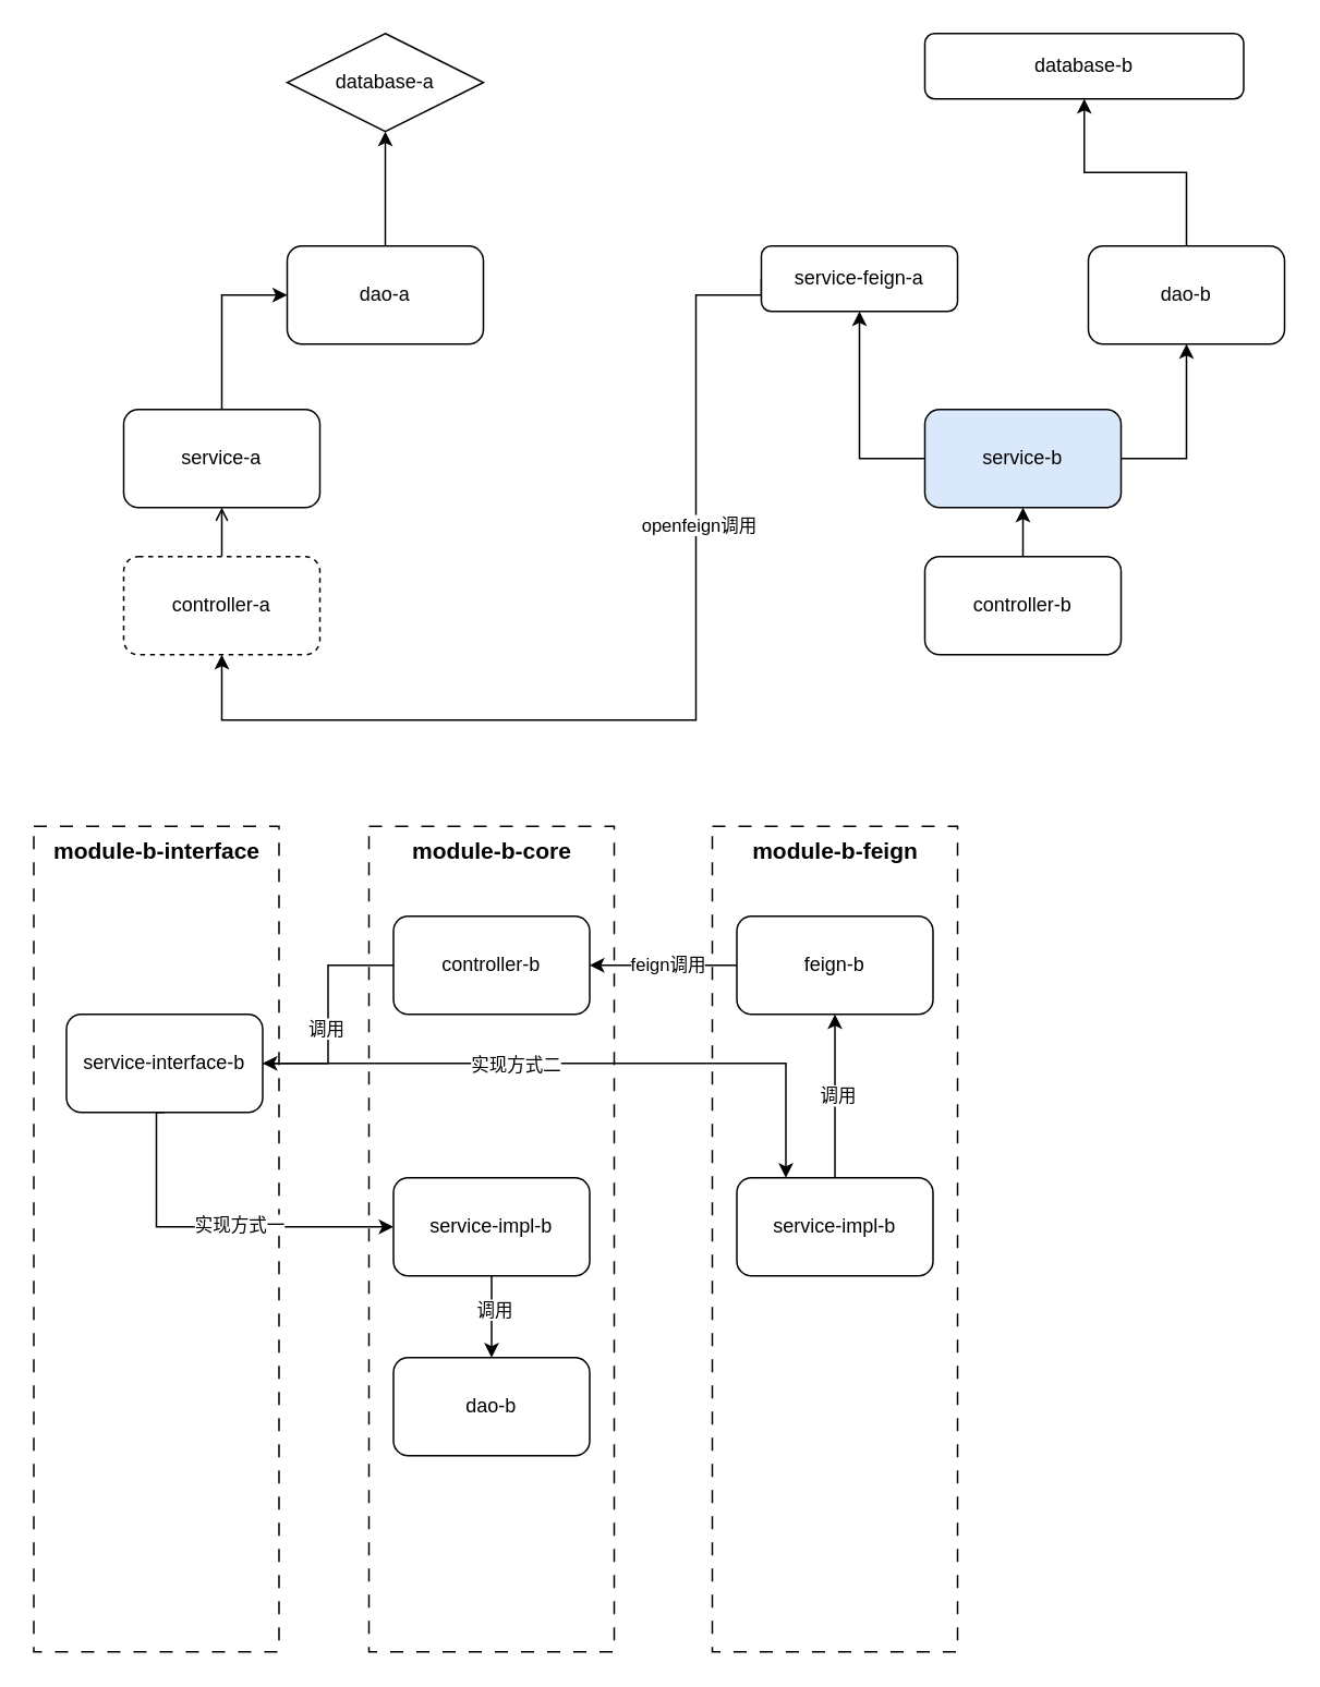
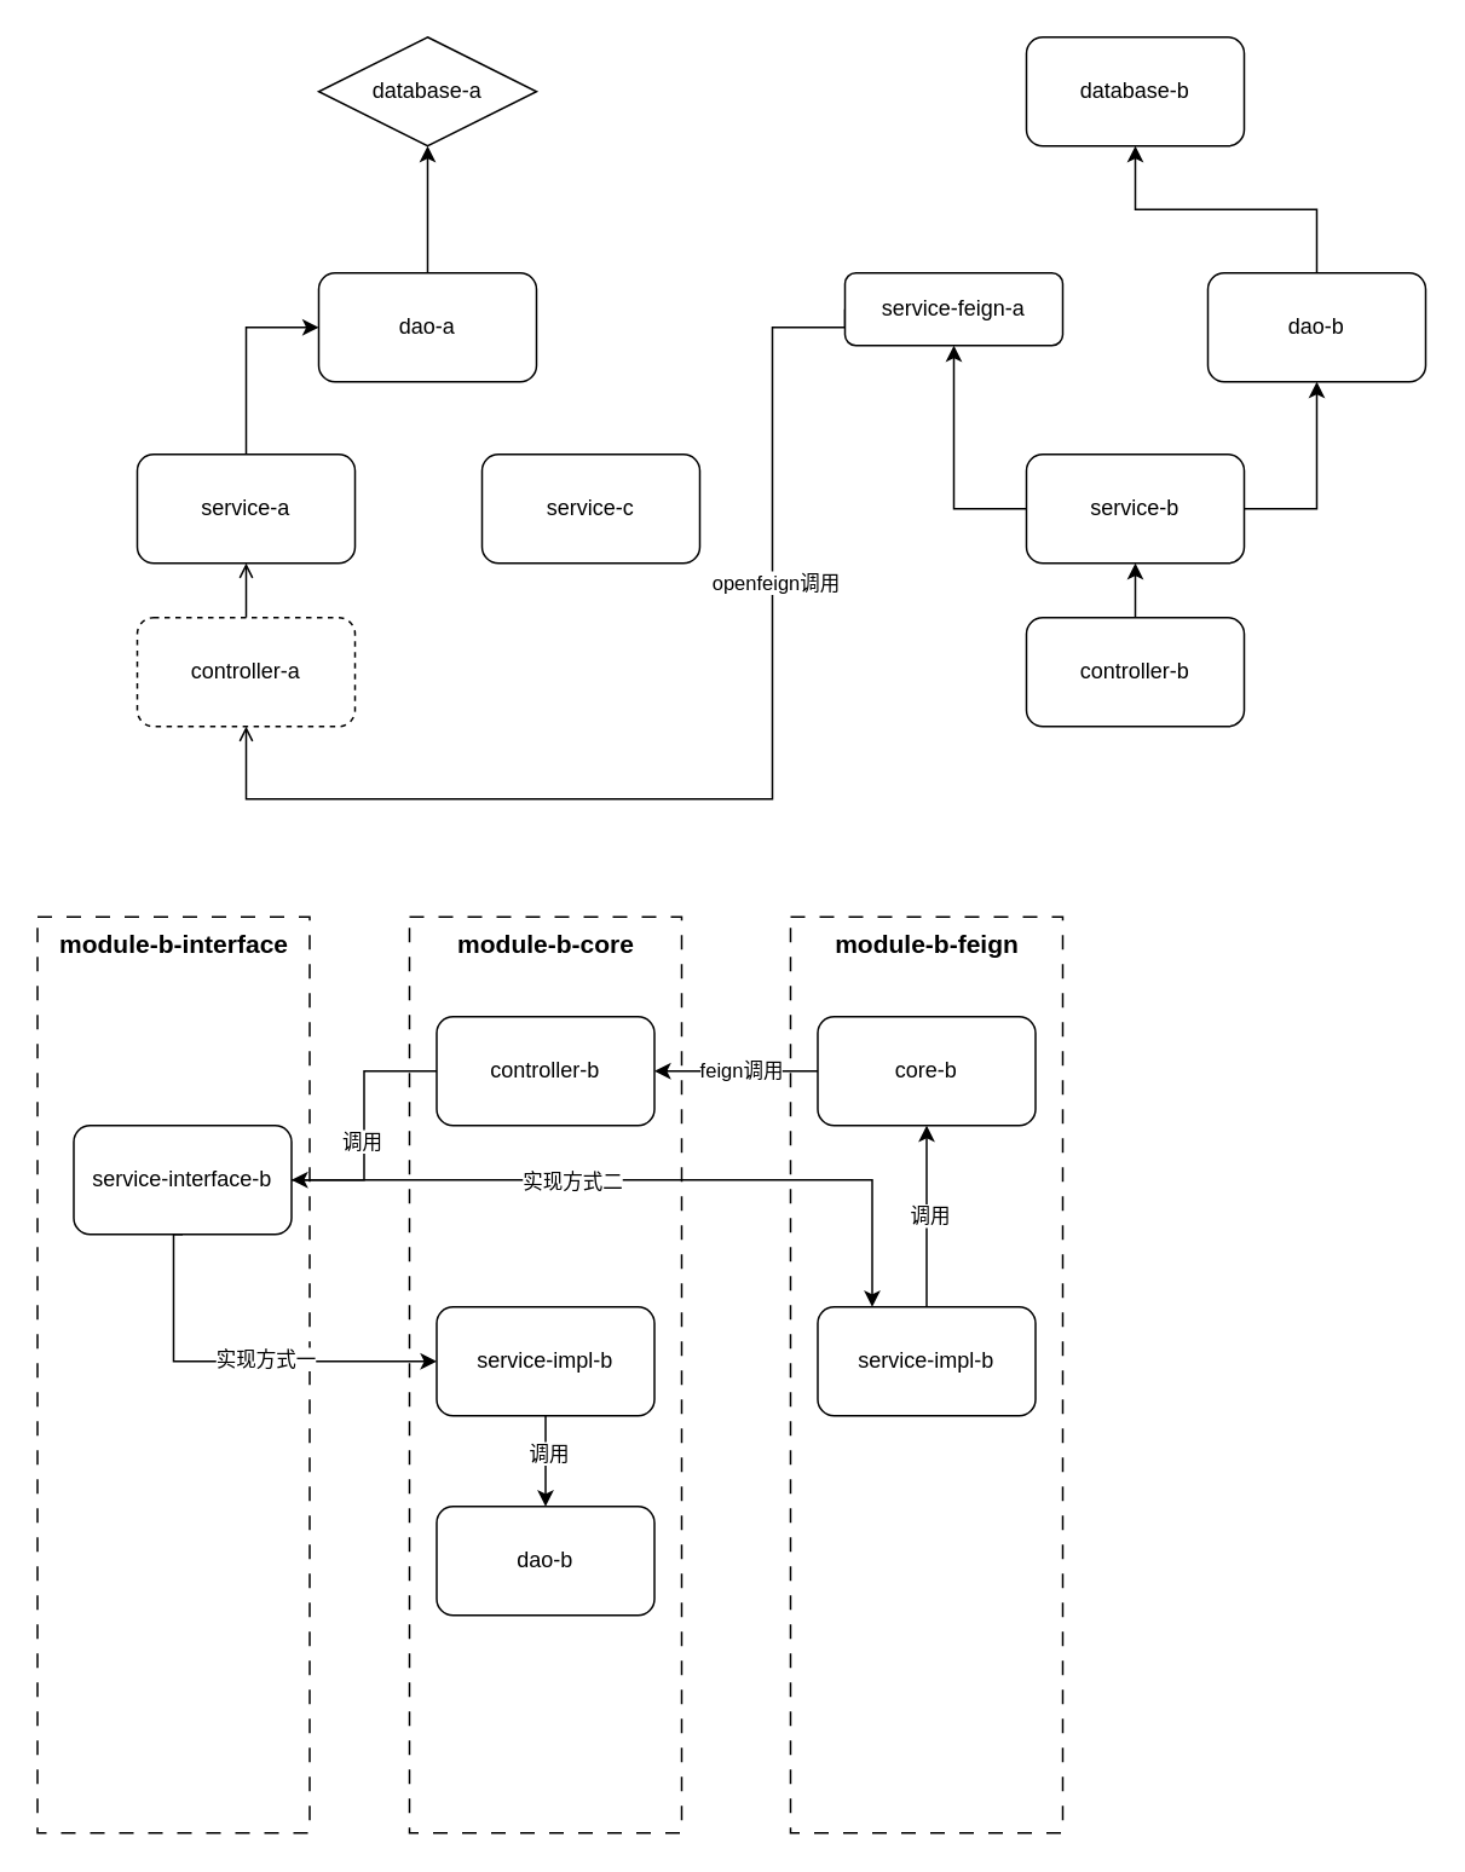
- <mxCell id="13" value="database-b" style="rounded=1;whiteSpace=wrap;html=1;" parent="1" vertex="1"><mxGeometry x="565" y="20" width="195" height="40" as="geometry" /></mxCell>
+ <mxCell id="13" value="database-b" style="rounded=1;whiteSpace=wrap;html=1;" parent="1" vertex="1"><mxGeometry x="565" y="20" width="120" height="60" as="geometry" /></mxCell>
+ <mxCell id="11" value="&lt;span style=&quot;background-color: transparent; color: light-dark(rgb(0, 0, 0), rgb(255, 255, 255));&quot;&gt;service-c&lt;/span&gt;" style="rounded=1;whiteSpace=wrap;html=1;" parent="1" vertex="1"><mxGeometry x="265" y="250" width="120" height="60" as="geometry" /></mxCell>
- <mxCell id="16" value="&lt;span style=&quot;background-color: transparent; color: light-dark(rgb(0, 0, 0), rgb(255, 255, 255));&quot;&gt;service-b&lt;/span&gt;" style="rounded=1;whiteSpace=wrap;html=1;fillColor=#dae8fc;" parent="1" vertex="1"><mxGeometry x="565" y="250" width="120" height="60" as="geometry" /></mxCell>
+ <mxCell id="16" value="&lt;span style=&quot;background-color: transparent; color: light-dark(rgb(0, 0, 0), rgb(255, 255, 255));&quot;&gt;service-b&lt;/span&gt;" style="rounded=1;whiteSpace=wrap;html=1;" parent="1" vertex="1"><mxGeometry x="565" y="250" width="120" height="60" as="geometry" /></mxCell>
- <mxCell id="21" style="edgeStyle=orthogonalEdgeStyle;rounded=0;orthogonalLoop=1;jettySize=auto;html=1;exitX=0;exitY=0.5;exitDx=0;exitDy=0;entryX=0.5;entryY=1;entryDx=0;entryDy=0;" parent="1" source="23" target="10" edge="1"><mxGeometry relative="1" as="geometry"><Array as="points"><mxPoint x="425" y="180" /><mxPoint x="425" y="440" /><mxPoint x="135" y="440" /></Array></mxGeometry></mxCell>
+ <mxCell id="21" style="edgeStyle=orthogonalEdgeStyle;rounded=0;orthogonalLoop=1;jettySize=auto;html=1;exitX=0;exitY=0.5;exitDx=0;exitDy=0;entryX=0.5;entryY=1;entryDx=0;entryDy=0;endArrow=open;" parent="1" source="23" target="10" edge="1"><mxGeometry relative="1" as="geometry"><Array as="points"><mxPoint x="425" y="180" /><mxPoint x="425" y="440" /><mxPoint x="135" y="440" /></Array></mxGeometry></mxCell>
- <mxCell id="38" value="&lt;span style=&quot;background-color: transparent; color: light-dark(rgb(0, 0, 0), rgb(255, 255, 255));&quot;&gt;feign-b&lt;/span&gt;" style="rounded=1;whiteSpace=wrap;html=1;" vertex="1" parent="1"><mxGeometry x="450" y="560" width="120" height="60" as="geometry" /></mxCell>
+ <mxCell id="38" value="&lt;span style=&quot;background-color: transparent; color: light-dark(rgb(0, 0, 0), rgb(255, 255, 255));&quot;&gt;core-b&lt;/span&gt;" style="rounded=1;whiteSpace=wrap;html=1;" vertex="1" parent="1"><mxGeometry x="450" y="560" width="120" height="60" as="geometry" /></mxCell>
